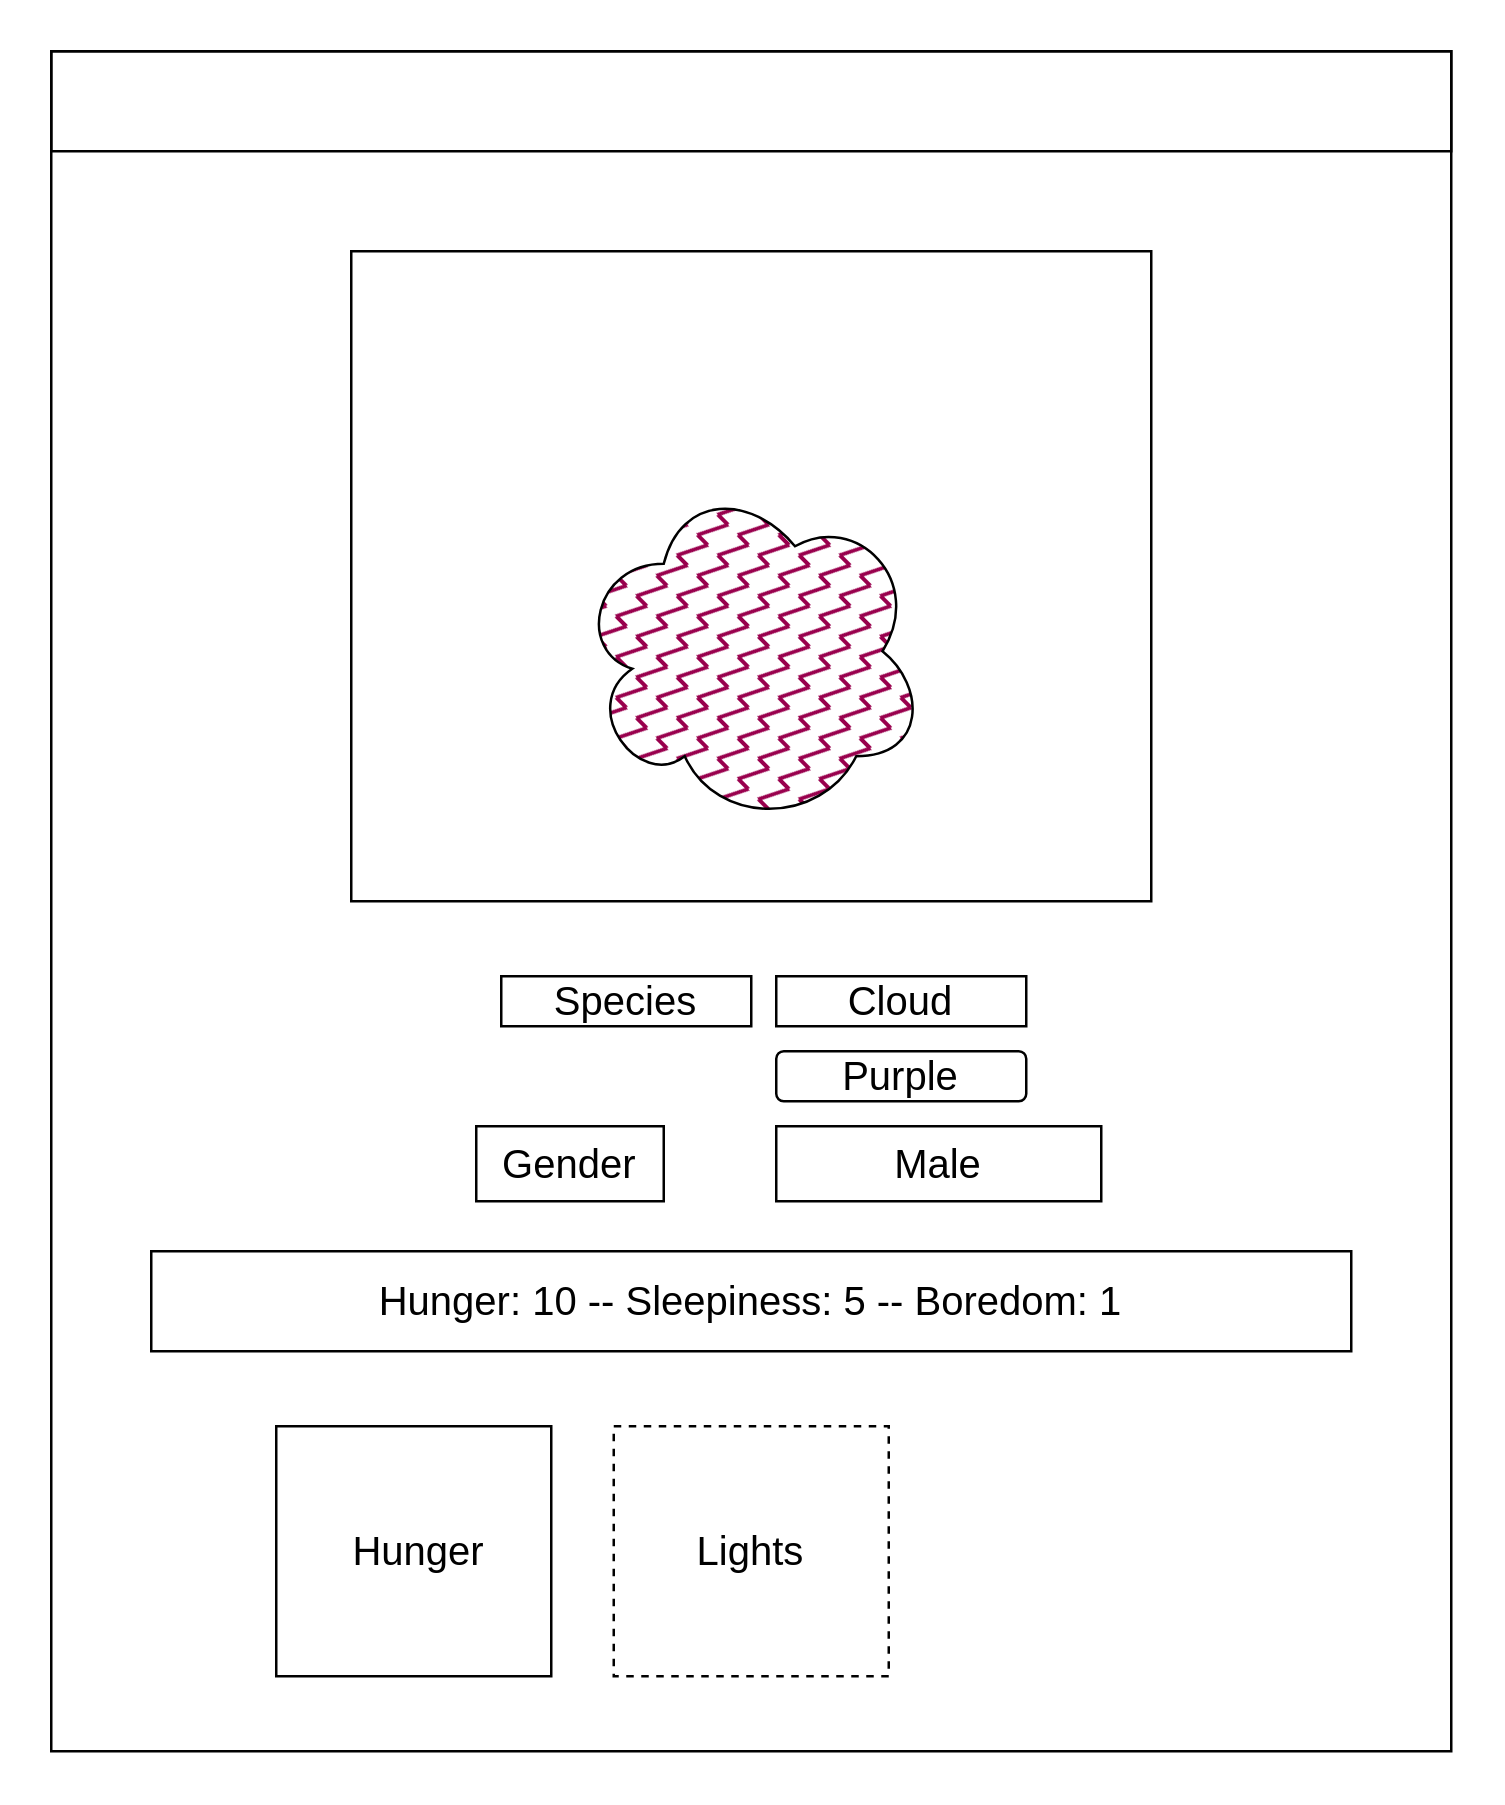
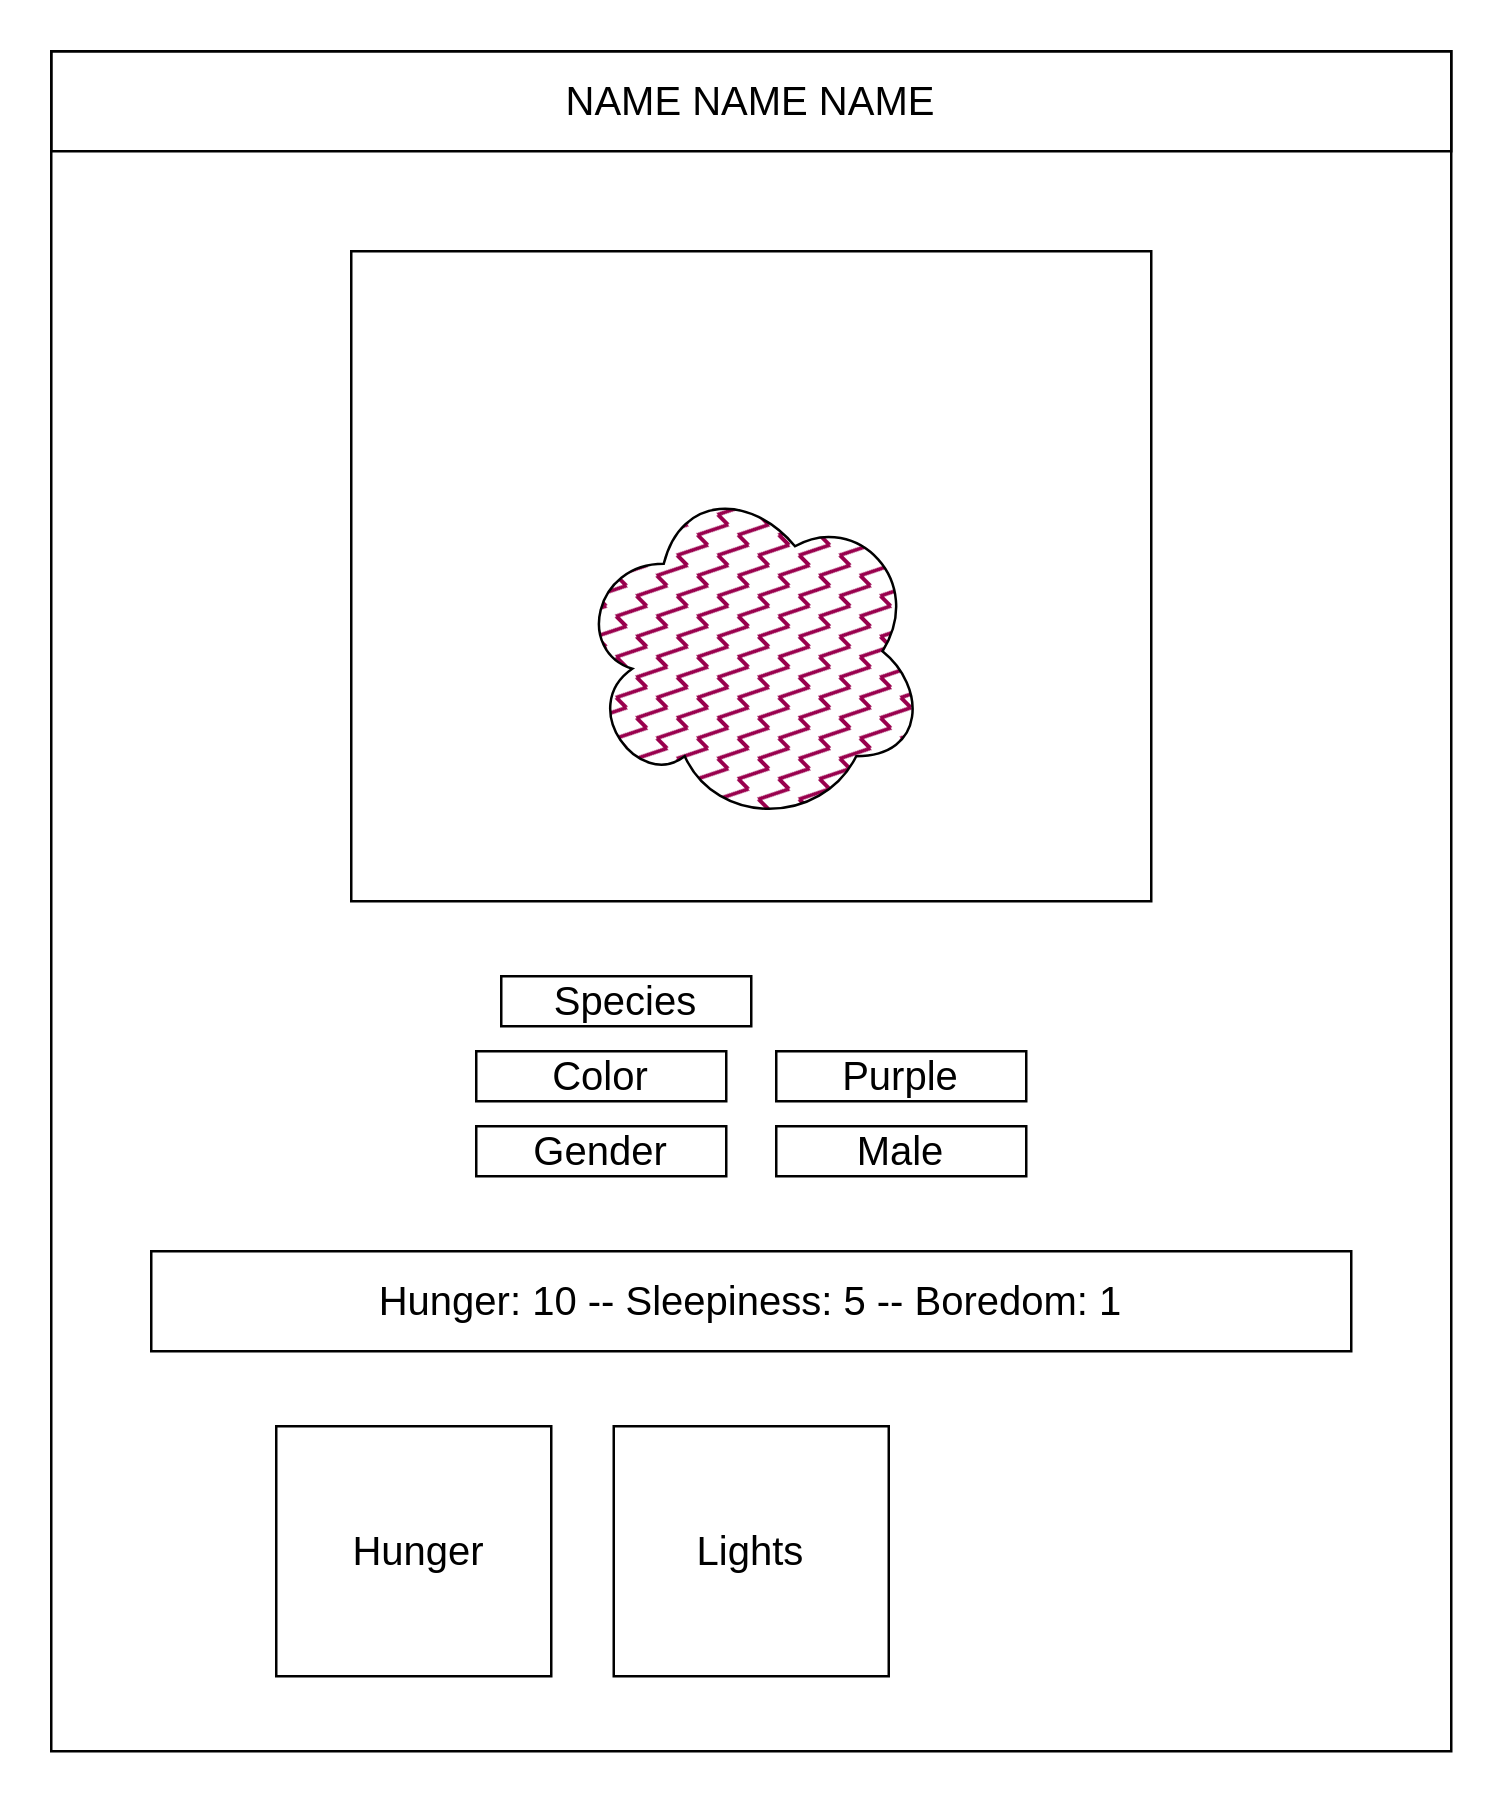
+ <mxCell id="6" value="&lt;font style=&quot;font-size: 16px;&quot;&gt;NAME NAME NAME&lt;/font&gt;" style="text;html=1;strokeColor=none;fillColor=none;align=center;verticalAlign=middle;whiteSpace=wrap;rounded=0;fillStyle=zigzag-line;" parent="1" vertex="1"><mxGeometry x="205" y="25" width="190" height="30" as="geometry" /></mxCell>
- <mxCell id="10" value="Cloud" style="rounded=0;whiteSpace=wrap;html=1;fillStyle=zigzag-line;fontSize=16;fillColor=none;" parent="1" vertex="1"><mxGeometry x="310" y="390" width="100" height="20" as="geometry" /></mxCell>
+ <mxCell id="8" value="Color" style="rounded=0;whiteSpace=wrap;html=1;fillStyle=zigzag-line;fontSize=16;fillColor=none;" parent="1" vertex="1"><mxGeometry x="190" y="420" width="100" height="20" as="geometry" /></mxCell>
- <mxCell id="11" value="Purple" style="whiteSpace=wrap;html=1;fillStyle=zigzag-line;fontSize=16;fillColor=none;rounded=1;" parent="1" vertex="1"><mxGeometry x="310" y="420" width="100" height="20" as="geometry" /></mxCell>
+ <mxCell id="11" value="Purple" style="rounded=0;whiteSpace=wrap;html=1;fillStyle=zigzag-line;fontSize=16;fillColor=none;" parent="1" vertex="1"><mxGeometry x="310" y="420" width="100" height="20" as="geometry" /></mxCell>
- <mxCell id="9" value="Gender" style="rounded=0;whiteSpace=wrap;html=1;fillStyle=zigzag-line;fontSize=16;fillColor=none;" parent="1" vertex="1"><mxGeometry x="190" y="450" width="75" height="30" as="geometry" /></mxCell>
+ <mxCell id="9" value="Gender" style="rounded=0;whiteSpace=wrap;html=1;fillStyle=zigzag-line;fontSize=16;fillColor=none;" parent="1" vertex="1"><mxGeometry x="190" y="450" width="100" height="20" as="geometry" /></mxCell>
- <mxCell id="12" value="Male" style="rounded=0;whiteSpace=wrap;html=1;fillStyle=zigzag-line;fontSize=16;fillColor=none;" parent="1" vertex="1"><mxGeometry x="310" y="450" width="130" height="30" as="geometry" /></mxCell>
+ <mxCell id="12" value="Male" style="rounded=0;whiteSpace=wrap;html=1;fillStyle=zigzag-line;fontSize=16;fillColor=none;" parent="1" vertex="1"><mxGeometry x="310" y="450" width="100" height="20" as="geometry" /></mxCell>
- <mxCell id="15" value="Lights" style="rounded=0;whiteSpace=wrap;html=1;fillStyle=zigzag-line;fontSize=16;fillColor=none;dashed=1;" parent="1" vertex="1"><mxGeometry x="245" y="570" width="110" height="100" as="geometry" /></mxCell>
+ <mxCell id="15" value="Lights" style="rounded=0;whiteSpace=wrap;html=1;fillStyle=zigzag-line;fontSize=16;fillColor=none;" parent="1" vertex="1"><mxGeometry x="245" y="570" width="110" height="100" as="geometry" /></mxCell>
